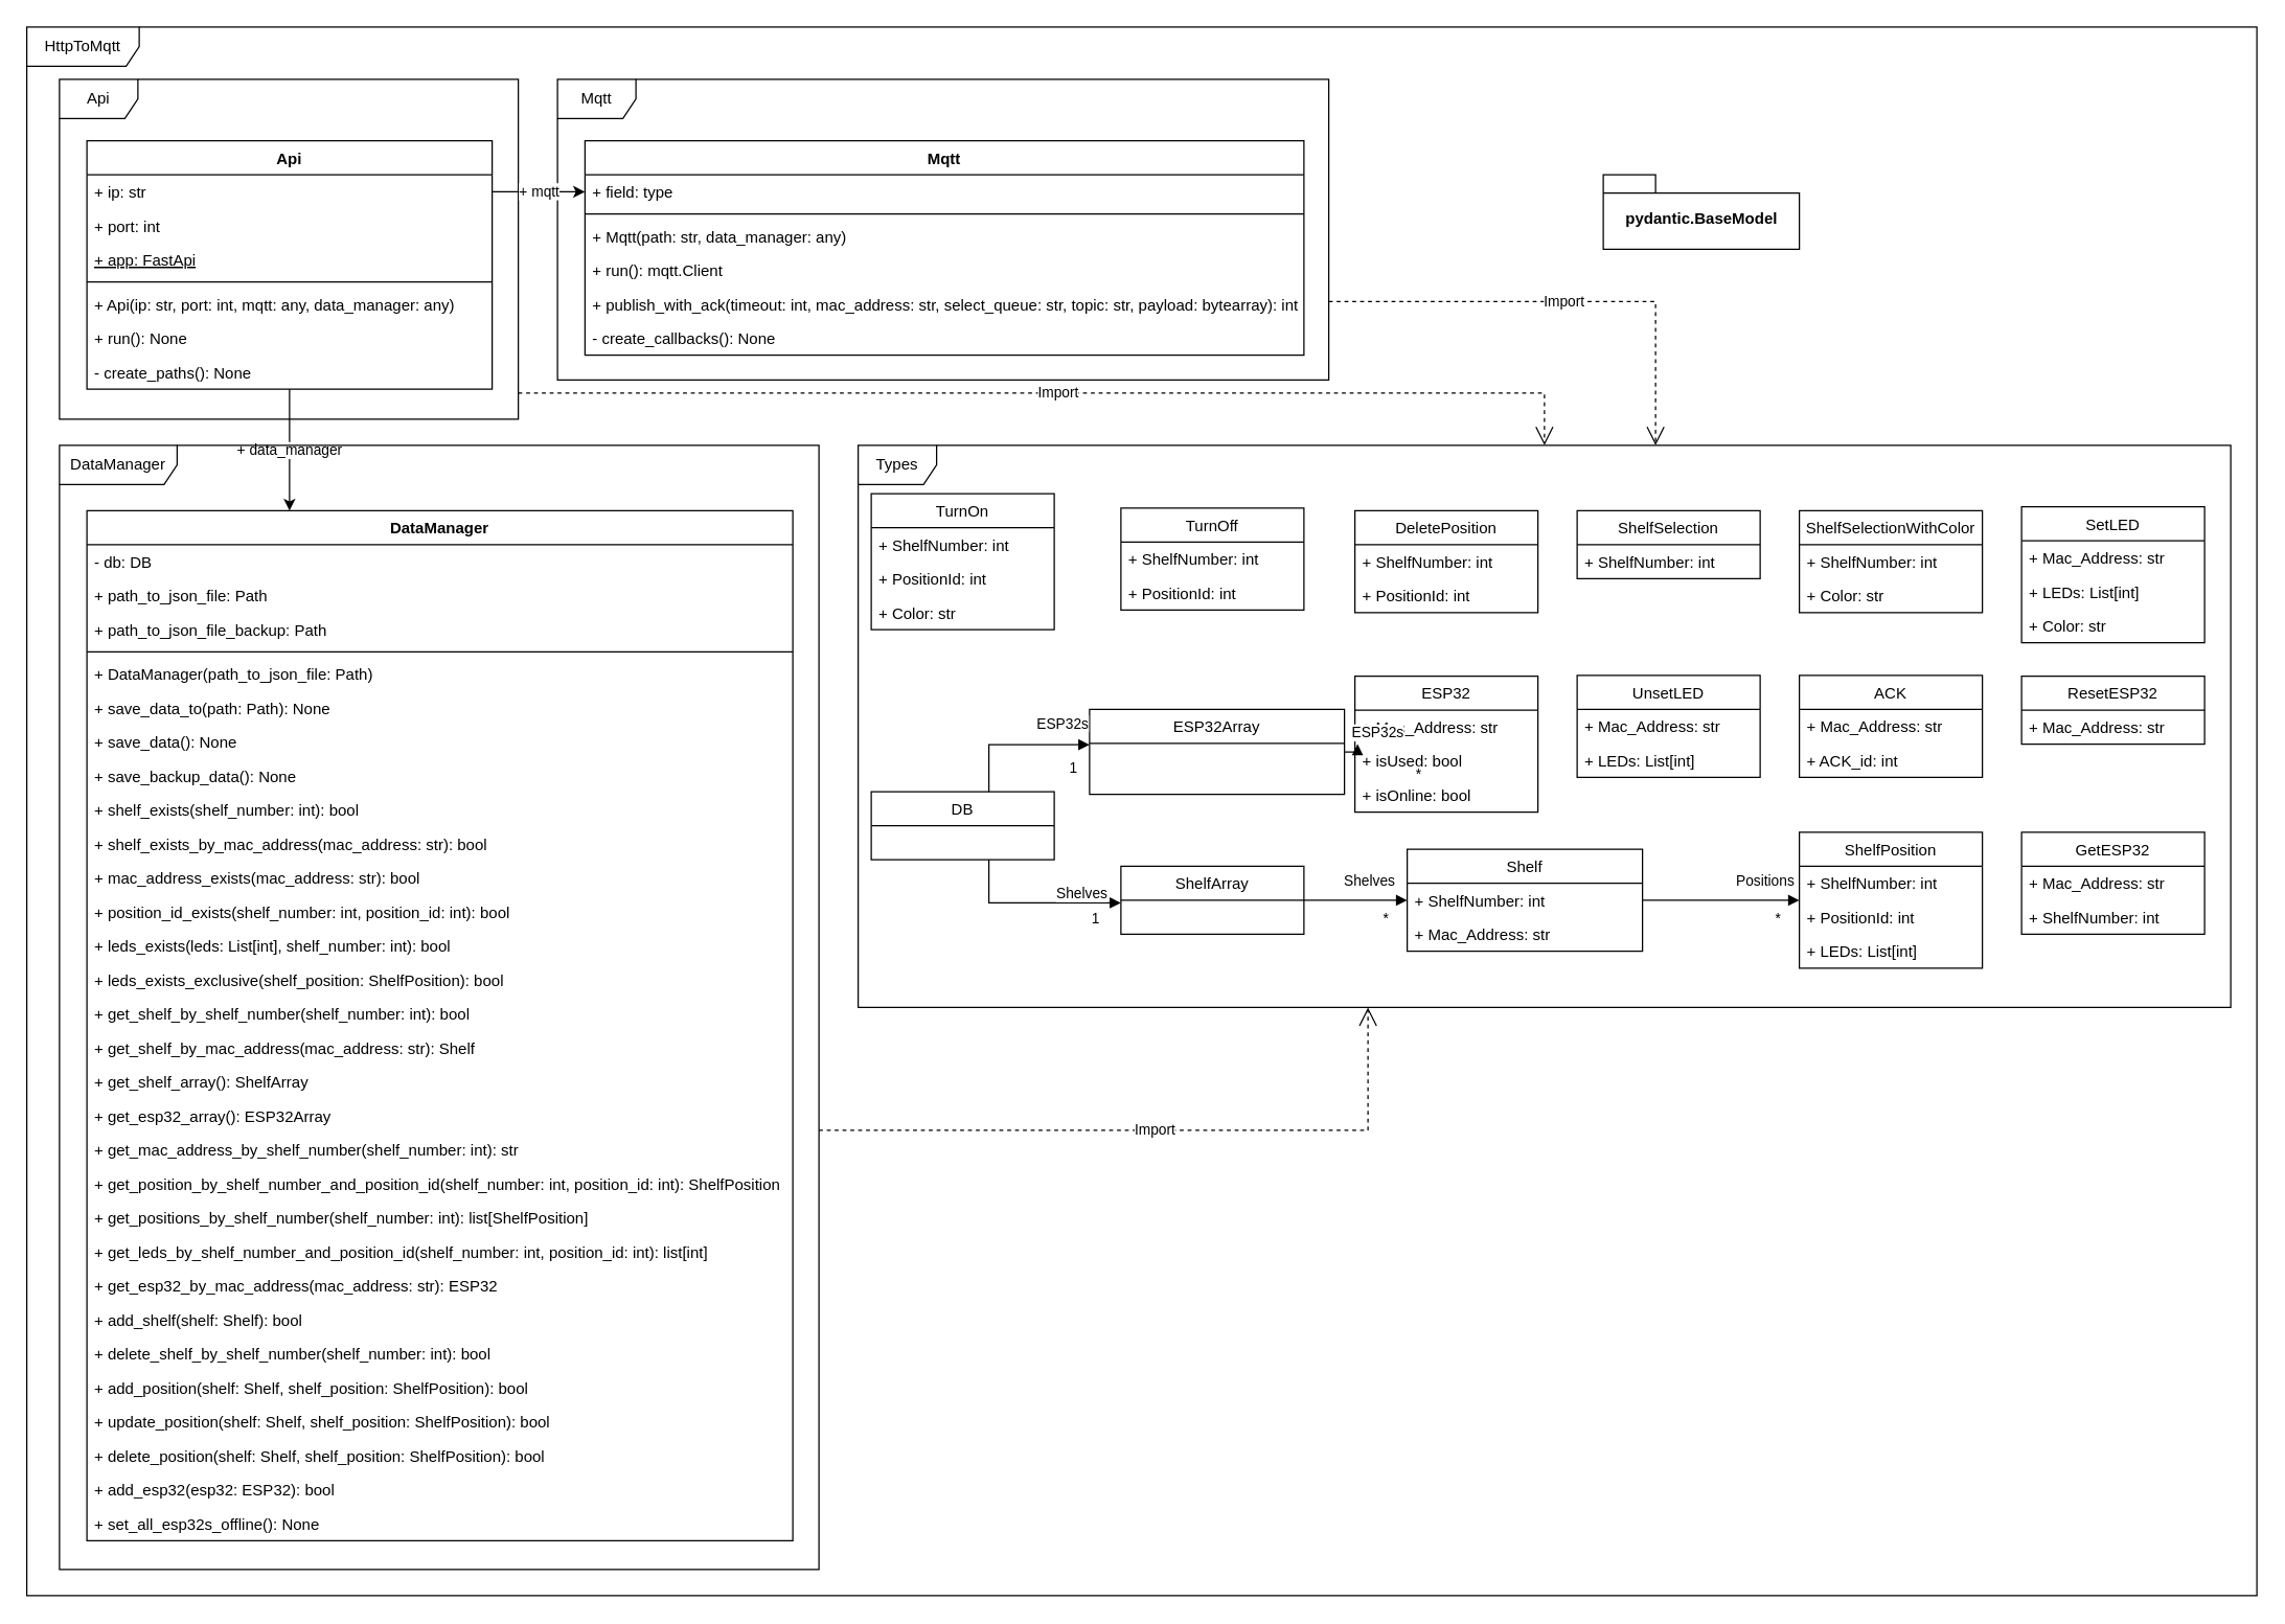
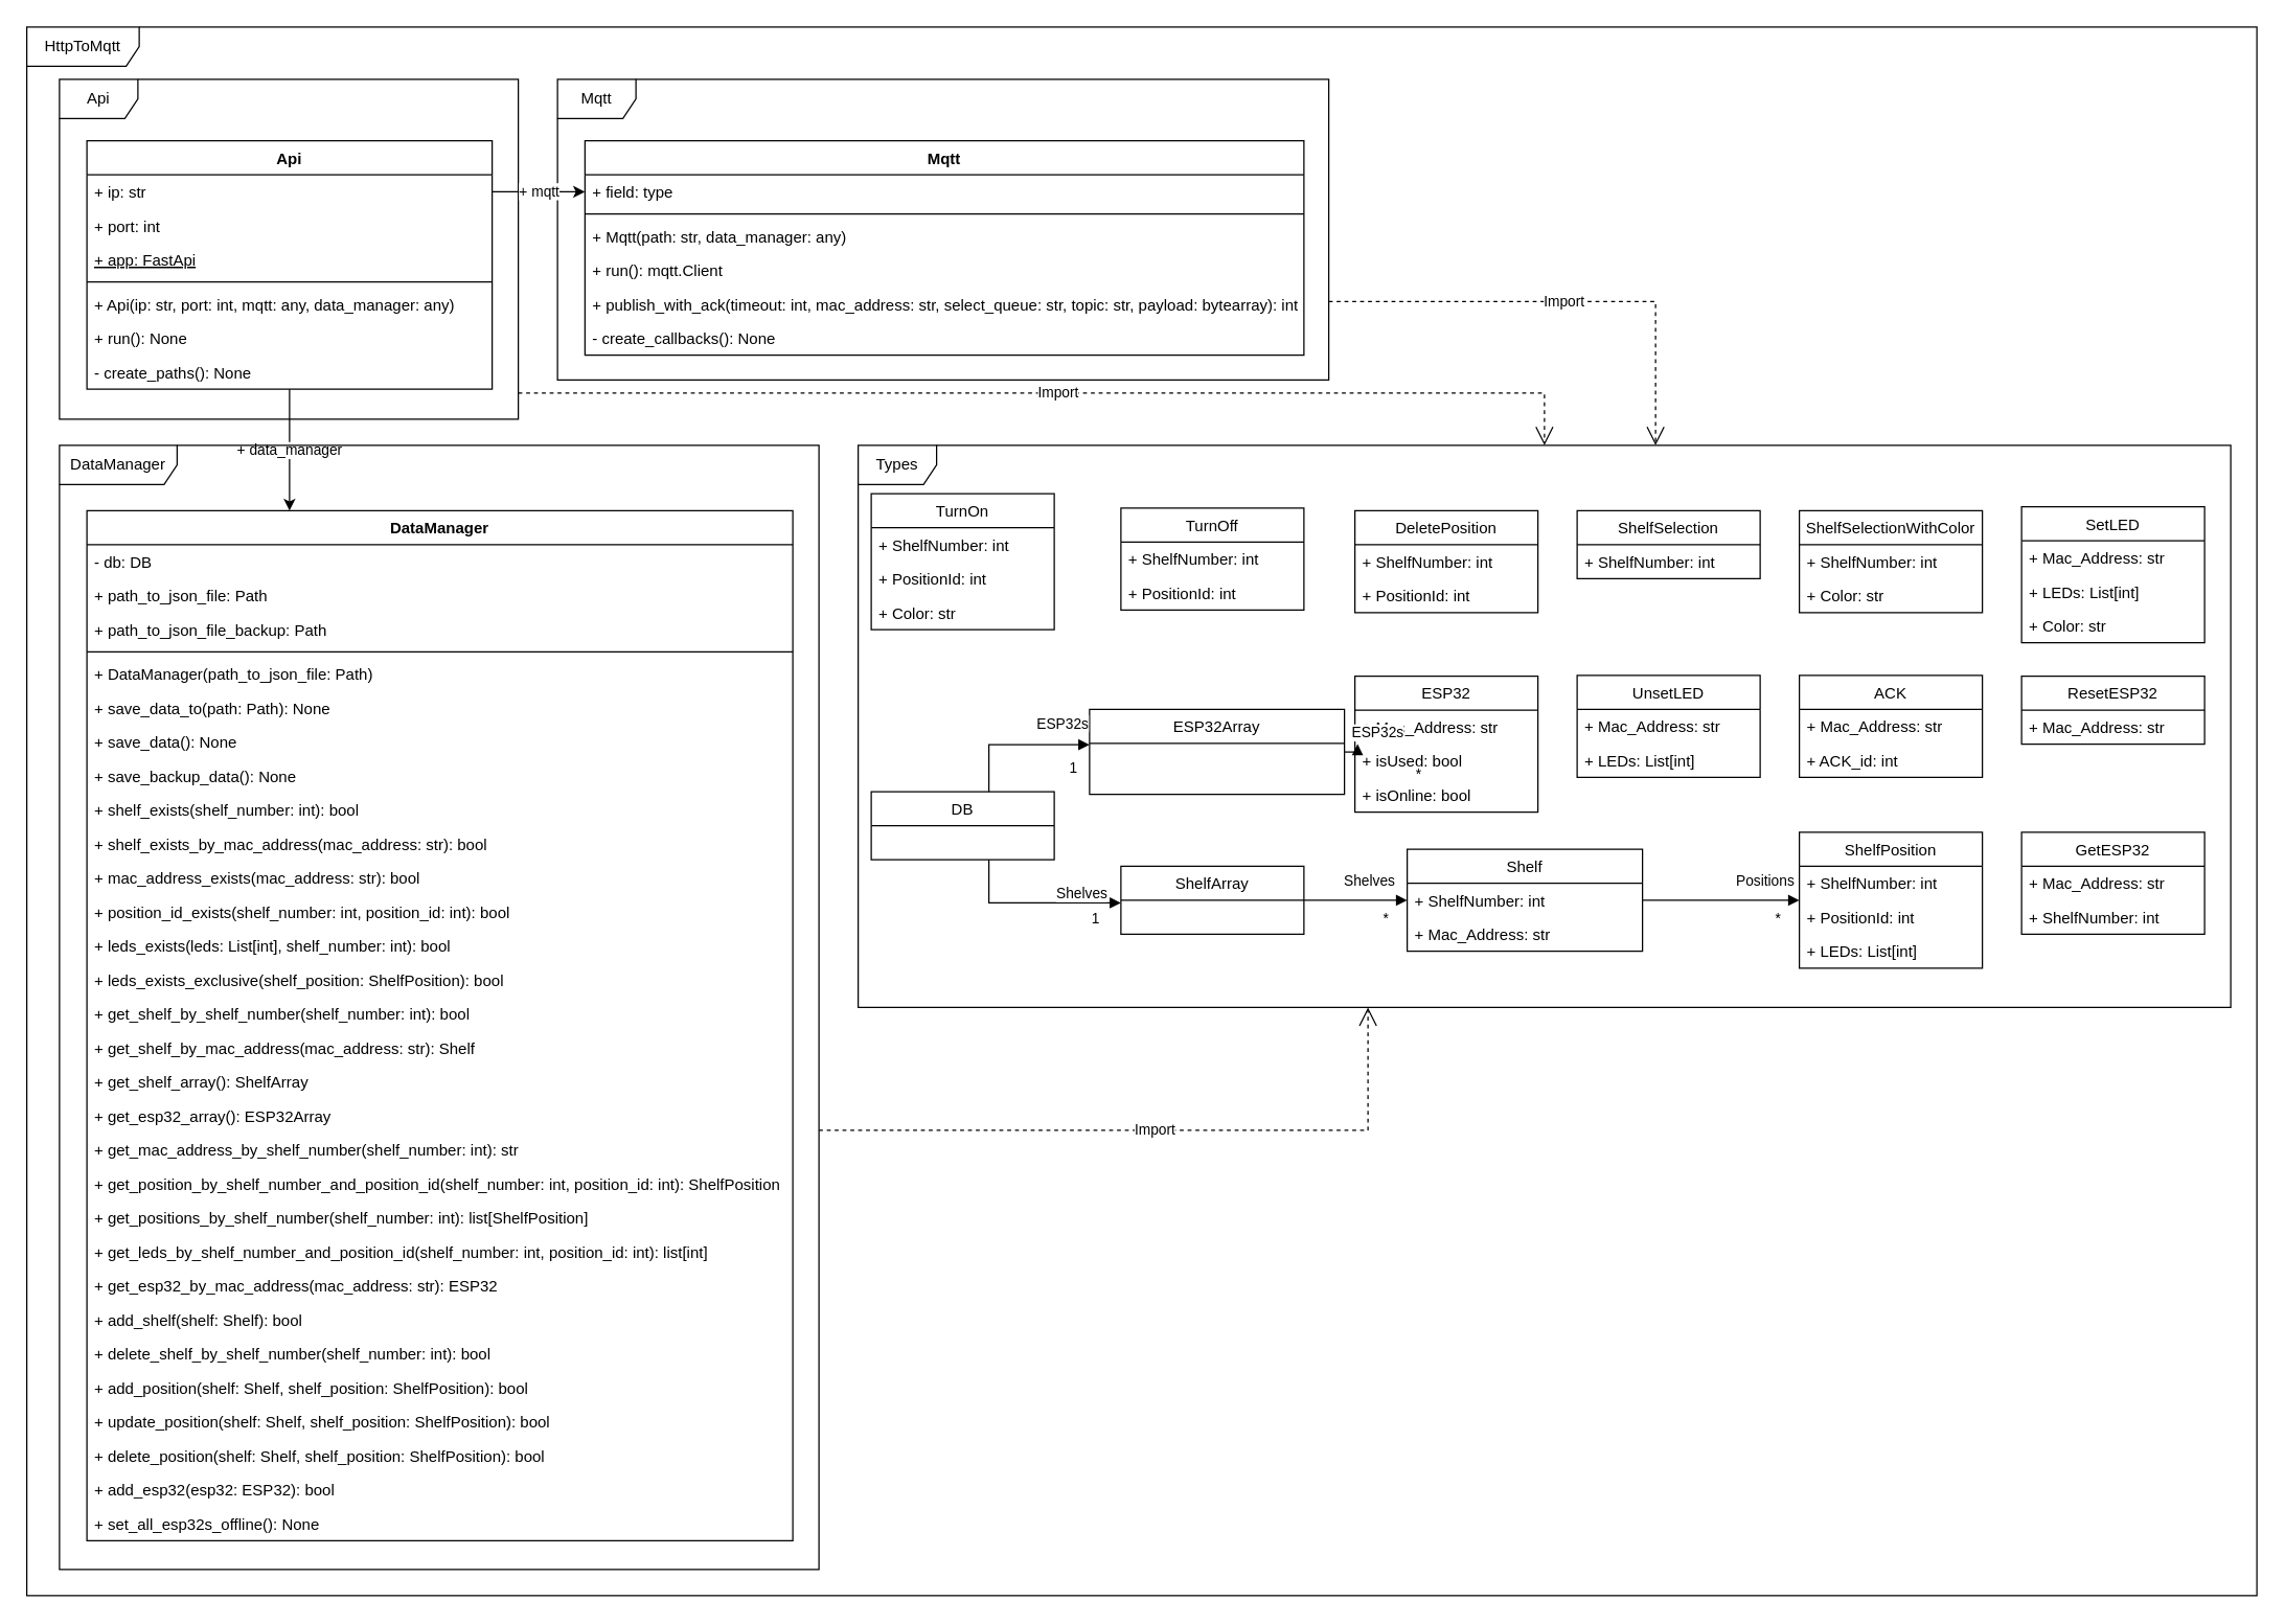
- <mxCell id="104" value="pydantic.BaseModel" style="shape=folder;fontStyle=1;spacingTop=10;tabWidth=40;tabHeight=14;tabPosition=left;html=1;" parent="1" vertex="1"><mxGeometry x="1226" y="133" width="150" height="57" as="geometry" /></mxCell>
